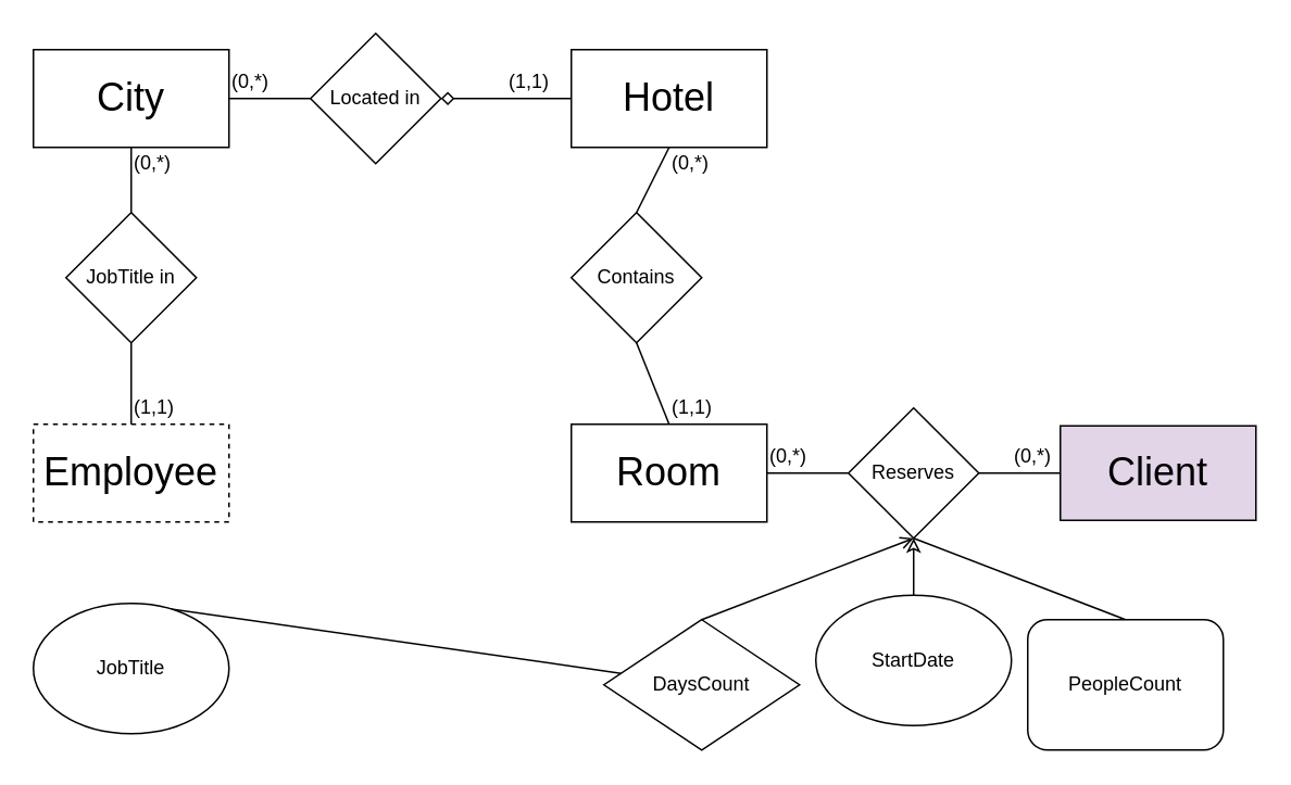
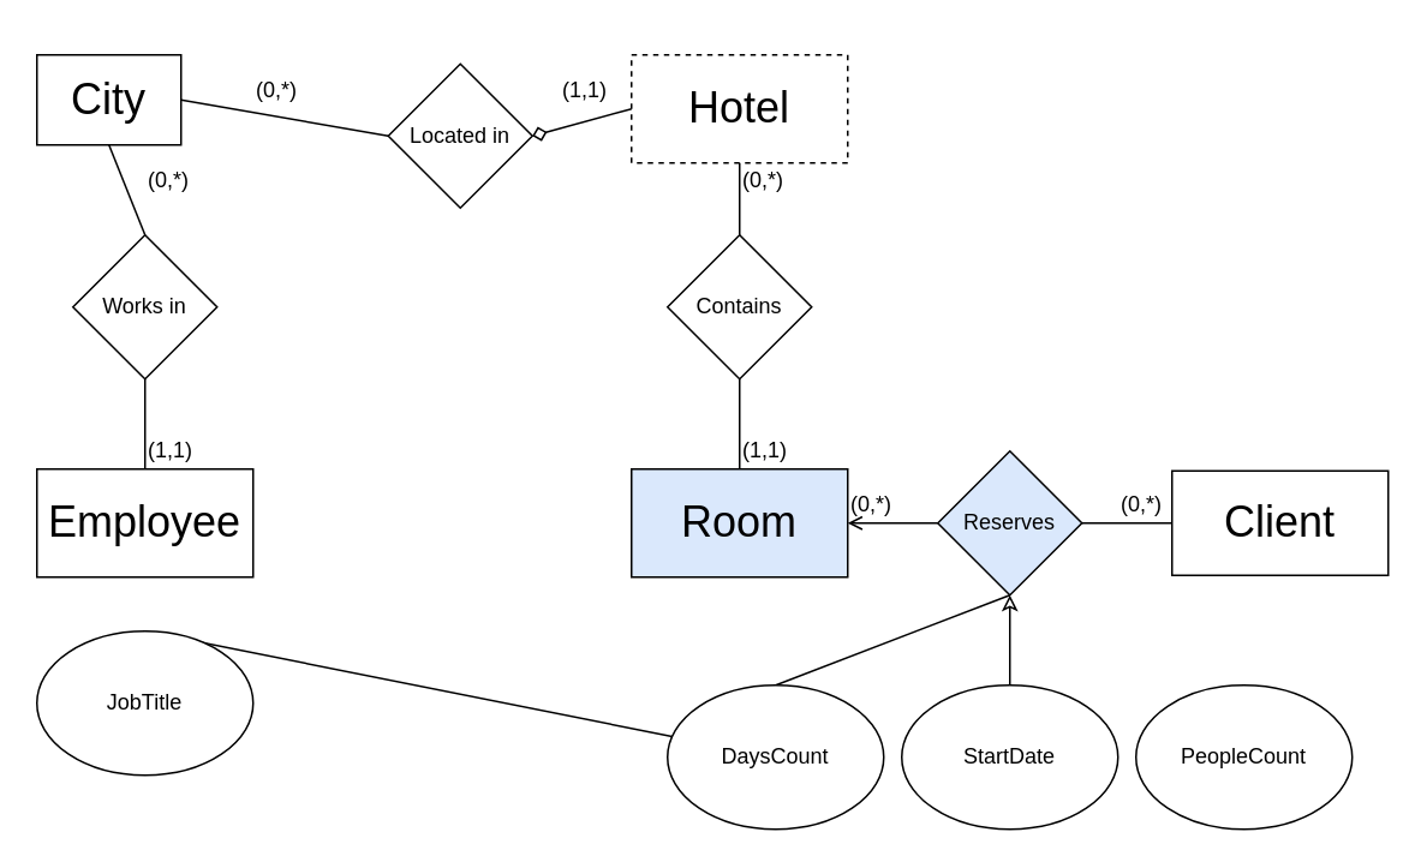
- <mxCell id="14" value="&lt;font style=&quot;font-size: 24px&quot;&gt;City&lt;br&gt;&lt;/font&gt;" style="rounded=0;whiteSpace=wrap;html=1;" parent="1" vertex="1"><mxGeometry x="20" y="30" width="120" height="60" as="geometry" /></mxCell>
+ <mxCell id="14" value="&lt;font style=&quot;font-size: 24px&quot;&gt;City&lt;br&gt;&lt;/font&gt;" style="rounded=0;whiteSpace=wrap;html=1;" parent="1" vertex="1"><mxGeometry x="20" y="30" width="80" height="50" as="geometry" /></mxCell>
- <mxCell id="16" value="Located in" style="rhombus;whiteSpace=wrap;html=1;" parent="1" vertex="1"><mxGeometry x="190" y="20" width="80" height="80" as="geometry" /></mxCell>
+ <mxCell id="16" value="Located in" style="rhombus;whiteSpace=wrap;html=1;" parent="1" vertex="1"><mxGeometry x="215" y="35" width="80" height="80" as="geometry" /></mxCell>
- <mxCell id="2" value="&lt;font style=&quot;font-size: 24px&quot;&gt;Hotel&lt;br&gt;&lt;/font&gt;" style="rounded=0;whiteSpace=wrap;html=1;" parent="1" vertex="1"><mxGeometry x="350" y="30" width="120" height="60" as="geometry" /></mxCell>
+ <mxCell id="2" value="&lt;font style=&quot;font-size: 24px&quot;&gt;Hotel&lt;br&gt;&lt;/font&gt;" style="rounded=0;whiteSpace=wrap;html=1;dashed=1;" parent="1" vertex="1"><mxGeometry x="350" y="30" width="120" height="60" as="geometry" /></mxCell>
- <mxCell id="19" value="JobTitle in" style="rhombus;whiteSpace=wrap;html=1;" parent="1" vertex="1"><mxGeometry x="40" y="130" width="80" height="80" as="geometry" /></mxCell>
+ <mxCell id="19" value="Works in" style="rhombus;whiteSpace=wrap;html=1;" parent="1" vertex="1"><mxGeometry x="40" y="130" width="80" height="80" as="geometry" /></mxCell>
- <mxCell id="15" value="Contains" style="rhombus;whiteSpace=wrap;html=1;" parent="1" vertex="1"><mxGeometry x="350" y="130" width="80" height="80" as="geometry" /></mxCell>
+ <mxCell id="15" value="Contains" style="rhombus;whiteSpace=wrap;html=1;" parent="1" vertex="1"><mxGeometry x="370" y="130" width="80" height="80" as="geometry" /></mxCell>
- <mxCell id="3" value="&lt;font style=&quot;font-size: 24px&quot;&gt;Employee&lt;br&gt;&lt;/font&gt;" style="rounded=0;whiteSpace=wrap;html=1;dashed=1;" parent="1" vertex="1"><mxGeometry x="20" y="260" width="120" height="60" as="geometry" /></mxCell>
+ <mxCell id="3" value="&lt;font style=&quot;font-size: 24px&quot;&gt;Employee&lt;br&gt;&lt;/font&gt;" style="rounded=0;whiteSpace=wrap;html=1;" parent="1" vertex="1"><mxGeometry x="20" y="260" width="120" height="60" as="geometry" /></mxCell>
- <mxCell id="6" value="&lt;font style=&quot;font-size: 24px&quot;&gt;Room&lt;/font&gt;" style="rounded=0;whiteSpace=wrap;html=1;" parent="1" vertex="1"><mxGeometry x="350" y="260" width="120" height="60" as="geometry" /></mxCell>
+ <mxCell id="6" value="&lt;font style=&quot;font-size: 24px&quot;&gt;Room&lt;/font&gt;" style="rounded=0;whiteSpace=wrap;html=1;fillColor=#dae8fc;" parent="1" vertex="1"><mxGeometry x="350" y="260" width="120" height="60" as="geometry" /></mxCell>
- <mxCell id="26" style="edgeStyle=none;rounded=0;orthogonalLoop=1;jettySize=auto;html=1;exitX=0;exitY=0.5;exitDx=0;exitDy=0;entryX=1;entryY=0.5;entryDx=0;entryDy=0;endArrow=none;endFill=0;" parent="1" source="25" target="6" edge="1"><mxGeometry relative="1" as="geometry"><mxPoint x="540" y="290" as="sourcePoint" /><mxPoint x="260" y="210" as="targetPoint" /></mxGeometry></mxCell>
+ <mxCell id="26" style="edgeStyle=none;rounded=0;orthogonalLoop=1;jettySize=auto;html=1;exitX=0;exitY=0.5;exitDx=0;exitDy=0;entryX=1;entryY=0.5;entryDx=0;entryDy=0;endArrow=open;endFill=0;" parent="1" source="25" target="6" edge="1"><mxGeometry relative="1" as="geometry"><mxPoint x="540" y="290" as="sourcePoint" /><mxPoint x="260" y="210" as="targetPoint" /></mxGeometry></mxCell>
- <mxCell id="25" value="Reserves" style="rhombus;whiteSpace=wrap;html=1;" parent="1" vertex="1"><mxGeometry x="520" y="250" width="80" height="80" as="geometry" /></mxCell>
+ <mxCell id="25" value="Reserves" style="rhombus;whiteSpace=wrap;html=1;fillColor=#dae8fc;" parent="1" vertex="1"><mxGeometry x="520" y="250" width="80" height="80" as="geometry" /></mxCell>
- <mxCell id="7" value="&lt;font style=&quot;font-size: 24px&quot;&gt;Client&lt;br&gt;&lt;/font&gt;" style="rounded=0;whiteSpace=wrap;html=1;fillColor=#e1d5e7;" parent="1" vertex="1"><mxGeometry x="650" y="261" width="120" height="58" as="geometry" /></mxCell>
+ <mxCell id="7" value="&lt;font style=&quot;font-size: 24px&quot;&gt;Client&lt;br&gt;&lt;/font&gt;" style="rounded=0;whiteSpace=wrap;html=1;" parent="1" vertex="1"><mxGeometry x="650" y="261" width="120" height="58" as="geometry" /></mxCell>
- <mxCell id="12" style="edgeStyle=none;rounded=0;orthogonalLoop=1;jettySize=auto;html=1;exitX=0.5;exitY=0;exitDx=0;exitDy=0;entryX=0.5;entryY=1;entryDx=0;entryDy=0;endArrow=open;endFill=0;" parent="1" source="13" target="25" edge="1"><mxGeometry relative="1" as="geometry" /></mxCell>
+ <mxCell id="12" style="edgeStyle=none;rounded=0;orthogonalLoop=1;jettySize=auto;html=1;exitX=0.5;exitY=0;exitDx=0;exitDy=0;entryX=0.5;entryY=1;entryDx=0;entryDy=0;endArrow=none;endFill=0;" parent="1" source="13" target="25" edge="1"><mxGeometry relative="1" as="geometry" /></mxCell>
- <mxCell id="8" style="edgeStyle=none;rounded=0;orthogonalLoop=1;jettySize=auto;html=1;exitX=0.5;exitY=0;exitDx=0;exitDy=0;entryX=0.5;entryY=1;entryDx=0;entryDy=0;endArrow=none;endFill=0;" parent="1" source="9" target="25" edge="1"><mxGeometry relative="1" as="geometry" /></mxCell>
- <mxCell id="11" value="StartDate" style="ellipse;whiteSpace=wrap;html=1;" parent="1" vertex="1"><mxGeometry x="500" y="365" width="120" height="80" as="geometry" /></mxCell>
+ <mxCell id="11" value="StartDate" style="ellipse;whiteSpace=wrap;html=1;" parent="1" vertex="1"><mxGeometry x="500" y="380" width="120" height="80" as="geometry" /></mxCell>
- <mxCell id="5" value="JobTitle" style="ellipse;whiteSpace=wrap;html=1;" parent="1" vertex="1"><mxGeometry x="20" y="370" width="120" height="80" as="geometry" /></mxCell>
+ <mxCell id="5" value="JobTitle" style="ellipse;whiteSpace=wrap;html=1;" parent="1" vertex="1"><mxGeometry x="20" y="350" width="120" height="80" as="geometry" /></mxCell>
- <mxCell id="13" value="DaysCount&lt;br&gt;" style="rhombus;whiteSpace=wrap;html=1;" parent="1" vertex="1"><mxGeometry x="370" y="380" width="120" height="80" as="geometry" /></mxCell>
+ <mxCell id="13" value="DaysCount&lt;br&gt;" style="ellipse;whiteSpace=wrap;html=1;" parent="1" vertex="1"><mxGeometry x="370" y="380" width="120" height="80" as="geometry" /></mxCell>
- <mxCell id="9" value="PeopleCount" style="whiteSpace=wrap;html=1;rounded=1;" parent="1" vertex="1"><mxGeometry x="630" y="380" width="120" height="80" as="geometry" /></mxCell>
+ <mxCell id="9" value="PeopleCount" style="ellipse;whiteSpace=wrap;html=1;" parent="1" vertex="1"><mxGeometry x="630" y="380" width="120" height="80" as="geometry" /></mxCell>
